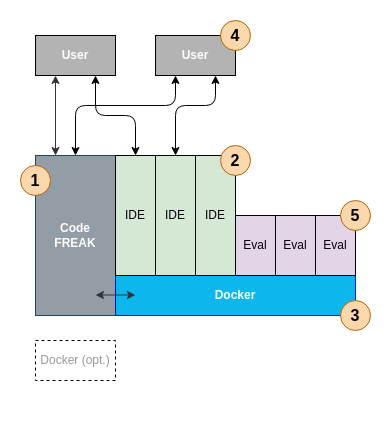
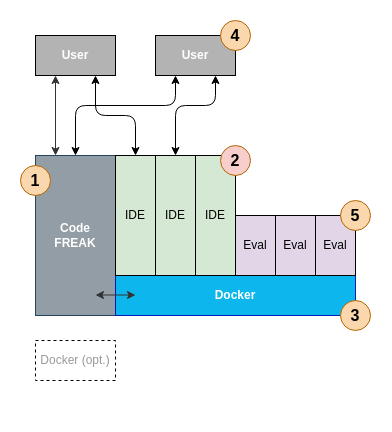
- <mxCell id="10" value="&lt;font style=&quot;font-size: 16px ; line-height: 230%&quot;&gt;&lt;b&gt;2&lt;/b&gt;&lt;/font&gt;" style="ellipse;whiteSpace=wrap;html=1;aspect=fixed;strokeColor=#b46504;fillColor=#fad7ac;fontSize=26;" parent="1" vertex="1"><mxGeometry x="220" y="145" width="30" height="30" as="geometry" /></mxCell>
+ <mxCell id="10" value="&lt;font style=&quot;font-size: 16px ; line-height: 230%&quot;&gt;&lt;b&gt;2&lt;/b&gt;&lt;/font&gt;" style="ellipse;whiteSpace=wrap;html=1;aspect=fixed;strokeColor=#b46504;fillColor=#f8cecc;fontSize=26;" parent="1" vertex="1"><mxGeometry x="220" y="145" width="30" height="30" as="geometry" /></mxCell>
